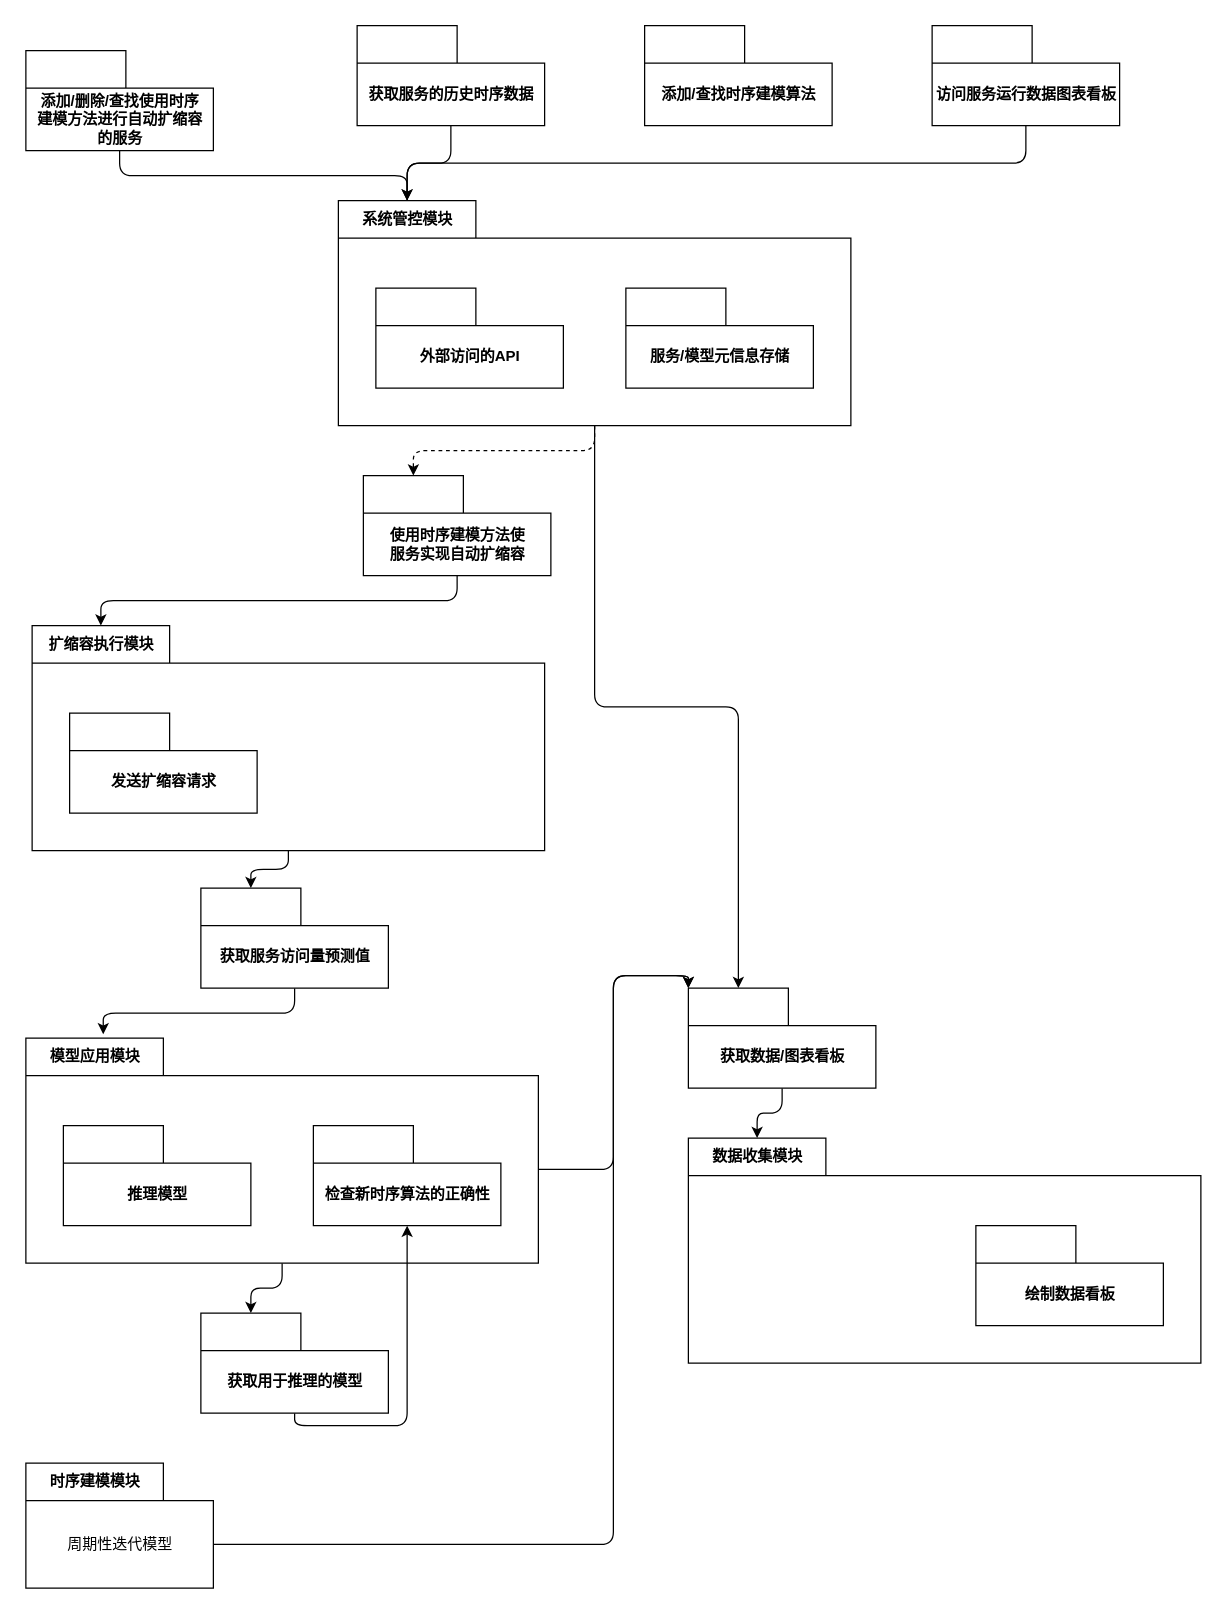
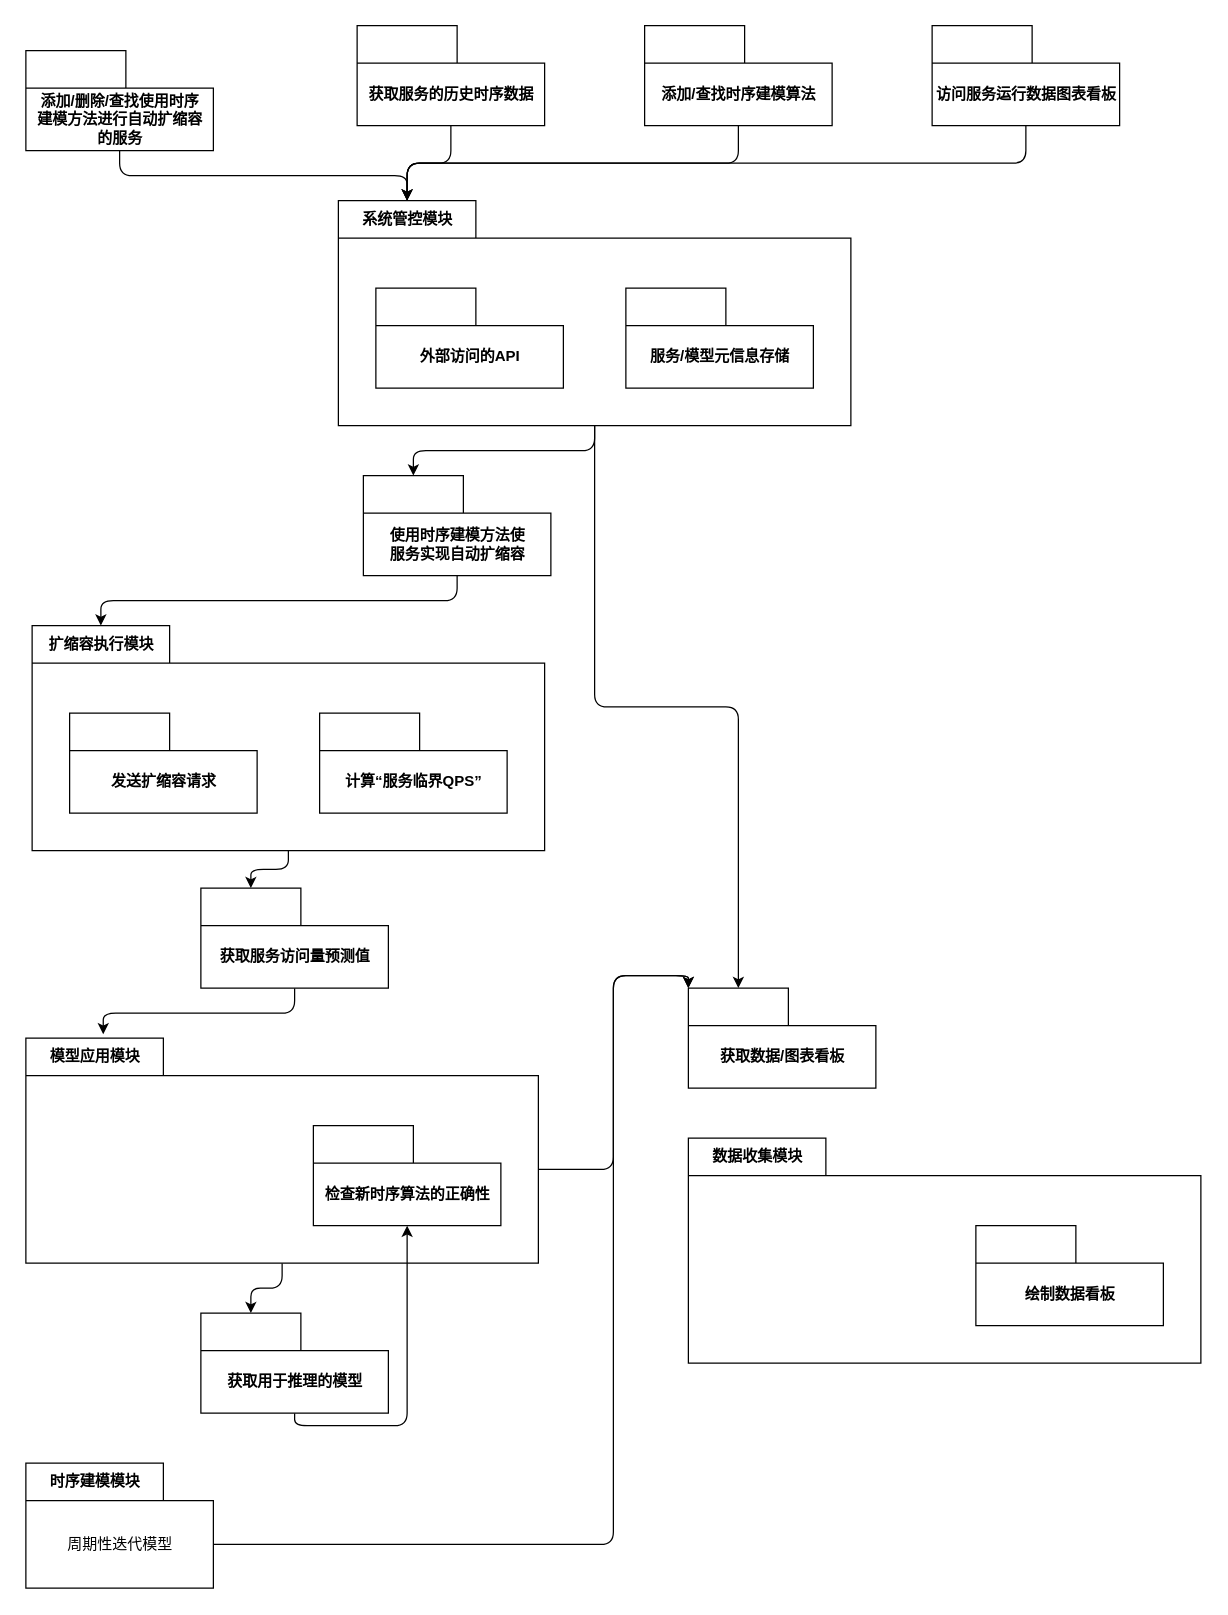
+ <mxCell id="29" style="edgeStyle=orthogonalEdgeStyle;html=1;exitX=0.5;exitY=1;exitDx=0;exitDy=0;exitPerimeter=0;entryX=0;entryY=0;entryDx=55;entryDy=0;entryPerimeter=0;" edge="1" parent="1" source="30" target="4"><mxGeometry relative="1" as="geometry" /></mxCell>
- <mxCell id="2" style="edgeStyle=orthogonalEdgeStyle;html=1;exitX=0.5;exitY=1;exitDx=0;exitDy=0;exitPerimeter=0;entryX=0;entryY=0;entryDx=40;entryDy=0;entryPerimeter=0;dashed=1;" edge="1" parent="1" source="4" target="26"><mxGeometry relative="1" as="geometry" /></mxCell>
+ <mxCell id="2" style="edgeStyle=orthogonalEdgeStyle;html=1;exitX=0.5;exitY=1;exitDx=0;exitDy=0;exitPerimeter=0;entryX=0;entryY=0;entryDx=40;entryDy=0;entryPerimeter=0;" edge="1" parent="1" source="4" target="26"><mxGeometry relative="1" as="geometry" /></mxCell>
+ <mxCell id="15" value="计算“服务临界QPS”" style="shape=folder;fontStyle=1;tabWidth=80;tabHeight=30;tabPosition=left;html=1;boundedLbl=1;" vertex="1" parent="12"><mxGeometry x="230" y="70" width="150" height="80" as="geometry" /></mxCell>
- <mxCell id="35" style="edgeStyle=orthogonalEdgeStyle;html=1;exitX=0.5;exitY=1;exitDx=0;exitDy=0;exitPerimeter=0;entryX=0;entryY=0;entryDx=55;entryDy=0;entryPerimeter=0;" edge="1" parent="1" source="36" target="16"><mxGeometry relative="1" as="geometry" /></mxCell>
- <mxCell id="23" value="推理模型" style="shape=folder;fontStyle=1;tabWidth=80;tabHeight=30;tabPosition=left;html=1;boundedLbl=1;" vertex="1" parent="21"><mxGeometry x="30" y="70" width="150" height="80" as="geometry" /></mxCell>
